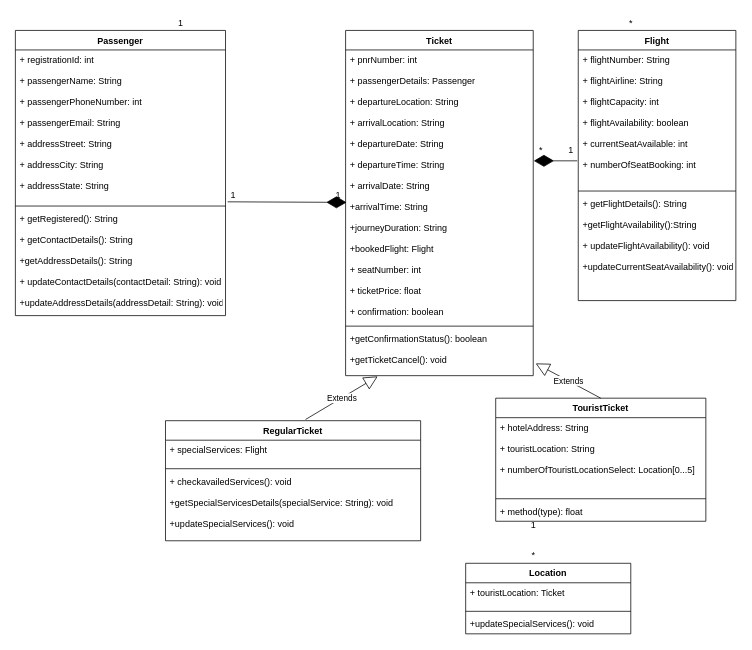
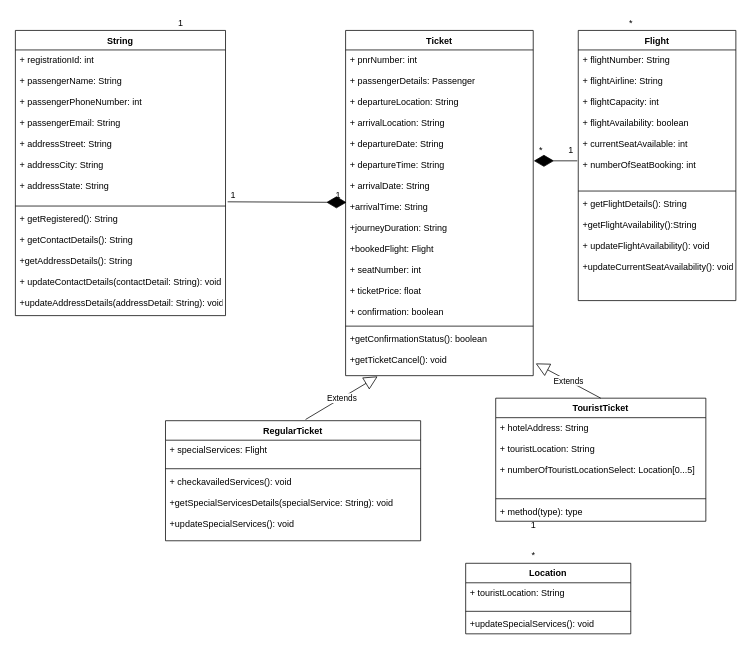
- <mxCell id="2" value="Passenger" style="swimlane;fontStyle=1;align=center;verticalAlign=top;childLayout=stackLayout;horizontal=1;startSize=26;horizontalStack=0;resizeParent=1;resizeParentMax=0;resizeLast=0;collapsible=1;marginBottom=0;" vertex="1" parent="1"><mxGeometry x="20" width="280" height="380" as="geometry" y="40" /></mxCell>
+ <mxCell id="2" value="String" style="swimlane;fontStyle=1;align=center;verticalAlign=top;childLayout=stackLayout;horizontal=1;startSize=26;horizontalStack=0;resizeParent=1;resizeParentMax=0;resizeLast=0;collapsible=1;marginBottom=0;" vertex="1" parent="1"><mxGeometry x="20" width="280" height="380" as="geometry" y="40" /></mxCell>
- <mxCell id="13" value="+ method(type): float" style="text;strokeColor=none;fillColor=none;align=left;verticalAlign=top;spacingLeft=4;spacingRight=4;overflow=hidden;rotatable=0;points=[[0,0.5],[1,0.5]];portConstraint=eastwest;" vertex="1" parent="10"><mxGeometry y="138" width="280" height="26" as="geometry" /></mxCell>
+ <mxCell id="13" value="+ method(type): type" style="text;strokeColor=none;fillColor=none;align=left;verticalAlign=top;spacingLeft=4;spacingRight=4;overflow=hidden;rotatable=0;points=[[0,0.5],[1,0.5]];portConstraint=eastwest;" vertex="1" parent="10"><mxGeometry y="138" width="280" height="26" as="geometry" /></mxCell>
- <mxCell id="19" value="+ touristLocation: Ticket" style="text;strokeColor=none;fillColor=none;align=left;verticalAlign=top;spacingLeft=4;spacingRight=4;overflow=hidden;rotatable=0;points=[[0,0.5],[1,0.5]];portConstraint=eastwest;" vertex="1" parent="18"><mxGeometry y="26" width="220" height="34" as="geometry" /></mxCell>
+ <mxCell id="19" value="+ touristLocation: String" style="text;strokeColor=none;fillColor=none;align=left;verticalAlign=top;spacingLeft=4;spacingRight=4;overflow=hidden;rotatable=0;points=[[0,0.5],[1,0.5]];portConstraint=eastwest;" vertex="1" parent="18"><mxGeometry y="26" width="220" height="34" as="geometry" /></mxCell>
